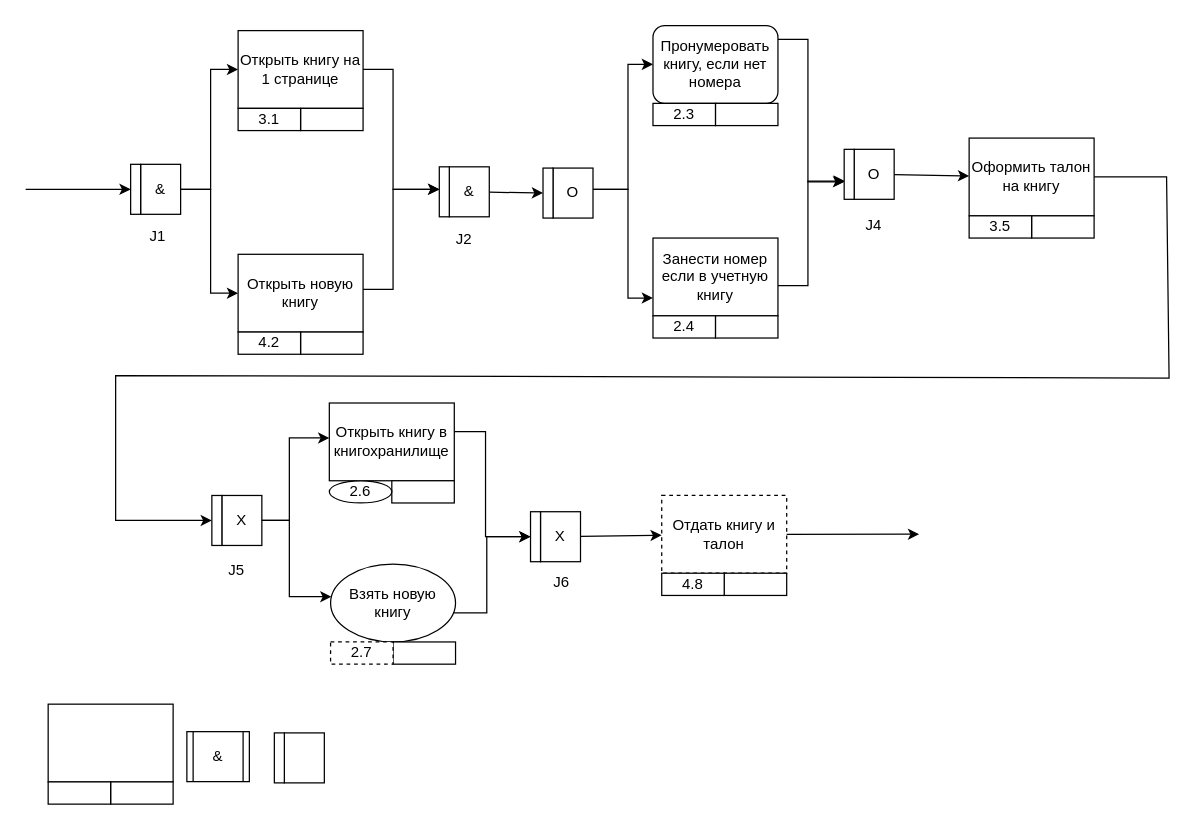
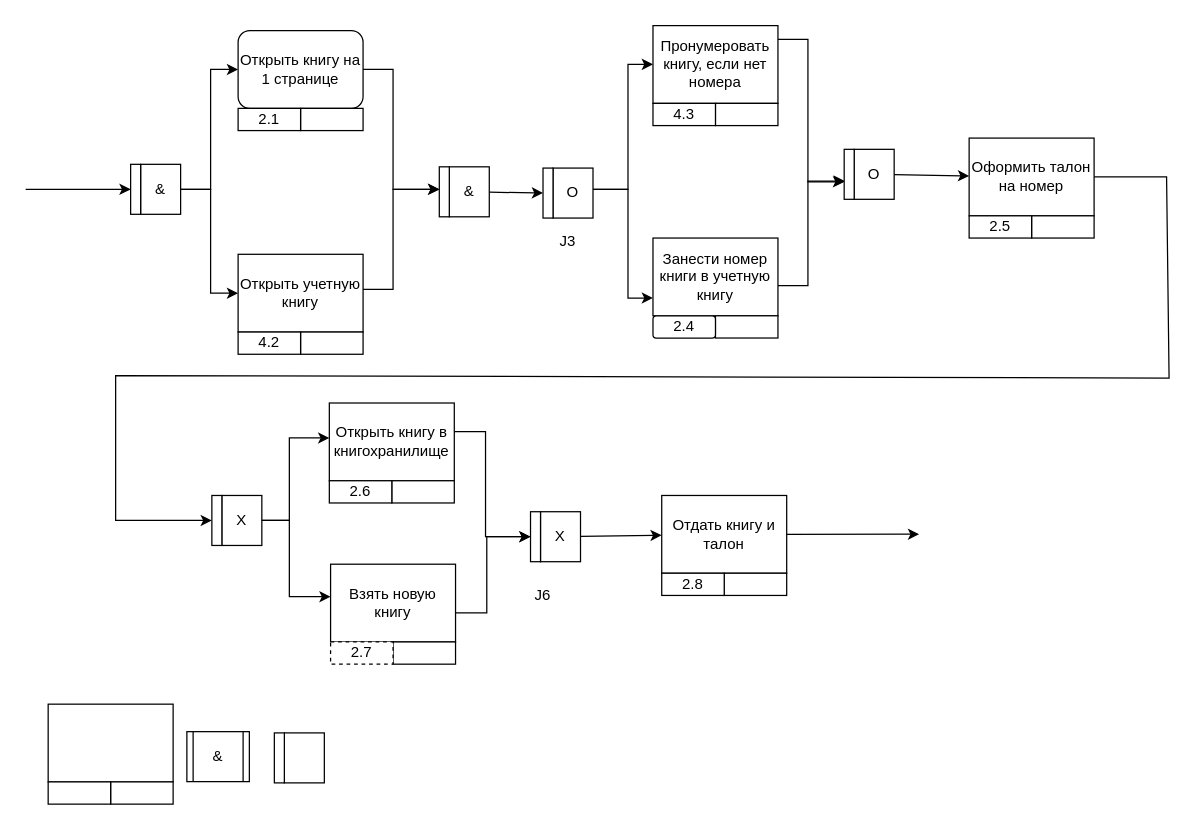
- <mxCell id="24" value="Пронумеровать книгу, если нет номера" style="whiteSpace=wrap;html=1;rounded=1;" vertex="1" parent="23"><mxGeometry width="100" height="62.222" as="geometry" /></mxCell>
+ <mxCell id="24" value="Пронумеровать книгу, если нет номера" style="rounded=0;whiteSpace=wrap;html=1;" vertex="1" parent="23"><mxGeometry width="100" height="62.222" as="geometry" /></mxCell>
- <mxCell id="14" value="Открыть книгу на 1 странице" style="rounded=0;whiteSpace=wrap;html=1;" vertex="1" parent="13"><mxGeometry width="100" height="62.222" as="geometry" /></mxCell>
+ <mxCell id="14" value="Открыть книгу на 1 странице" style="whiteSpace=wrap;html=1;rounded=1;" vertex="1" parent="13"><mxGeometry width="100" height="62.222" as="geometry" /></mxCell>
- <mxCell id="26" value="2.3" style="rounded=0;whiteSpace=wrap;html=1;" vertex="1" parent="22"><mxGeometry y="62.222" width="50" height="17.778" as="geometry" /></mxCell>
+ <mxCell id="26" value="4.3" style="rounded=0;whiteSpace=wrap;html=1;" vertex="1" parent="22"><mxGeometry y="62.222" width="50" height="17.778" as="geometry" /></mxCell>
- <mxCell id="16" value="3.1" style="rounded=0;whiteSpace=wrap;html=1;" vertex="1" parent="12"><mxGeometry y="62.222" width="50" height="17.778" as="geometry" /></mxCell>
+ <mxCell id="16" value="2.1" style="rounded=0;whiteSpace=wrap;html=1;" vertex="1" parent="12"><mxGeometry y="62.222" width="50" height="17.778" as="geometry" /></mxCell>
- <mxCell id="81" value="Оформить талон на книгу" style="rounded=0;whiteSpace=wrap;html=1;" vertex="1" parent="80"><mxGeometry width="100" height="62.222" as="geometry" /></mxCell>
+ <mxCell id="81" value="Оформить талон на номер" style="rounded=0;whiteSpace=wrap;html=1;" vertex="1" parent="80"><mxGeometry width="100" height="62.222" as="geometry" /></mxCell>
- <mxCell id="90" value="J4" style="text;html=1;strokeColor=none;fillColor=none;align=center;verticalAlign=middle;whiteSpace=wrap;rounded=0;" vertex="1" parent="1"><mxGeometry x="669" y="165" width="60" height="30" as="geometry" /></mxCell>
- <mxCell id="83" value="3.5" style="rounded=0;whiteSpace=wrap;html=1;" vertex="1" parent="79"><mxGeometry y="62.222" width="50" height="17.778" as="geometry" /></mxCell>
+ <mxCell id="83" value="2.5" style="rounded=0;whiteSpace=wrap;html=1;" vertex="1" parent="79"><mxGeometry y="62.222" width="50" height="17.778" as="geometry" /></mxCell>
- <mxCell id="87" value="J1" style="text;html=1;strokeColor=none;fillColor=none;align=center;verticalAlign=middle;whiteSpace=wrap;rounded=0;" vertex="1" parent="1"><mxGeometry x="96" y="174" width="60" height="30" as="geometry" /></mxCell>
- <mxCell id="88" value="J2" style="text;html=1;strokeColor=none;fillColor=none;align=center;verticalAlign=middle;whiteSpace=wrap;rounded=0;" vertex="1" parent="1"><mxGeometry x="341" y="176" width="60" height="30" as="geometry" /></mxCell>
+ <mxCell id="89" value="J3" style="text;html=1;strokeColor=none;fillColor=none;align=center;verticalAlign=middle;whiteSpace=wrap;rounded=0;" vertex="1" parent="1"><mxGeometry x="424" y="178" width="60" height="30" as="geometry" /></mxCell>
- <mxCell id="33" value="Занести номер если в учетную книгу" style="rounded=0;whiteSpace=wrap;html=1;" vertex="1" parent="32"><mxGeometry width="100" height="62.222" as="geometry" /></mxCell>
+ <mxCell id="33" value="Занести номер книги в учетную книгу" style="rounded=0;whiteSpace=wrap;html=1;" vertex="1" parent="32"><mxGeometry width="100" height="62.222" as="geometry" /></mxCell>
- <mxCell id="19" value="Открыть новую книгу" style="rounded=0;whiteSpace=wrap;html=1;" vertex="1" parent="18"><mxGeometry width="100" height="62.222" as="geometry" /></mxCell>
+ <mxCell id="19" value="Открыть учетную книгу" style="rounded=0;whiteSpace=wrap;html=1;" vertex="1" parent="18"><mxGeometry width="100" height="62.222" as="geometry" /></mxCell>
- <mxCell id="35" value="2.4" style="rounded=0;whiteSpace=wrap;html=1;" vertex="1" parent="31"><mxGeometry y="62.222" width="50" height="17.778" as="geometry" /></mxCell>
+ <mxCell id="35" value="2.4" style="whiteSpace=wrap;html=1;rounded=1;" vertex="1" parent="31"><mxGeometry y="62.222" width="50" height="17.778" as="geometry" /></mxCell>
- <mxCell id="48" value="2.6" style="ellipse;whiteSpace=wrap;html=1;" vertex="1" parent="44"><mxGeometry y="62.222" width="50" height="17.778" as="geometry" /></mxCell>
+ <mxCell id="48" value="2.6" style="rounded=0;whiteSpace=wrap;html=1;" vertex="1" parent="44"><mxGeometry y="62.222" width="50" height="17.778" as="geometry" /></mxCell>
- <mxCell id="76" value="Отдать книгу и талон" style="rounded=0;whiteSpace=wrap;html=1;dashed=1;" vertex="1" parent="75"><mxGeometry width="100" height="62.222" as="geometry" /></mxCell>
+ <mxCell id="76" value="Отдать книгу и талон" style="rounded=0;whiteSpace=wrap;html=1;" vertex="1" parent="75"><mxGeometry width="100" height="62.222" as="geometry" /></mxCell>
- <mxCell id="91" value="J5" style="text;html=1;strokeColor=none;fillColor=none;align=center;verticalAlign=middle;whiteSpace=wrap;rounded=0;" vertex="1" parent="1"><mxGeometry x="159" y="441" width="60" height="30" as="geometry" /></mxCell>
- <mxCell id="92" value="J6" style="text;html=1;strokeColor=none;fillColor=none;align=center;verticalAlign=middle;whiteSpace=wrap;rounded=0;" vertex="1" parent="1"><mxGeometry x="419" y="451" width="60" height="30" as="geometry" /></mxCell>
+ <mxCell id="92" value="J6" style="text;html=1;strokeColor=none;fillColor=none;align=center;verticalAlign=middle;whiteSpace=wrap;rounded=0;" vertex="1" parent="1"><mxGeometry x="404" y="461" width="60" height="30" as="geometry" /></mxCell>
- <mxCell id="78" value="4.8" style="rounded=0;whiteSpace=wrap;html=1;" vertex="1" parent="74"><mxGeometry y="62.222" width="50" height="17.778" as="geometry" /></mxCell>
+ <mxCell id="78" value="2.8" style="rounded=0;whiteSpace=wrap;html=1;" vertex="1" parent="74"><mxGeometry y="62.222" width="50" height="17.778" as="geometry" /></mxCell>
- <mxCell id="51" value="Взять новую книгу" style="ellipse;whiteSpace=wrap;html=1;" vertex="1" parent="50"><mxGeometry width="100" height="62.222" as="geometry" /></mxCell>
+ <mxCell id="51" value="Взять новую книгу" style="rounded=0;whiteSpace=wrap;html=1;" vertex="1" parent="50"><mxGeometry width="100" height="62.222" as="geometry" /></mxCell>
